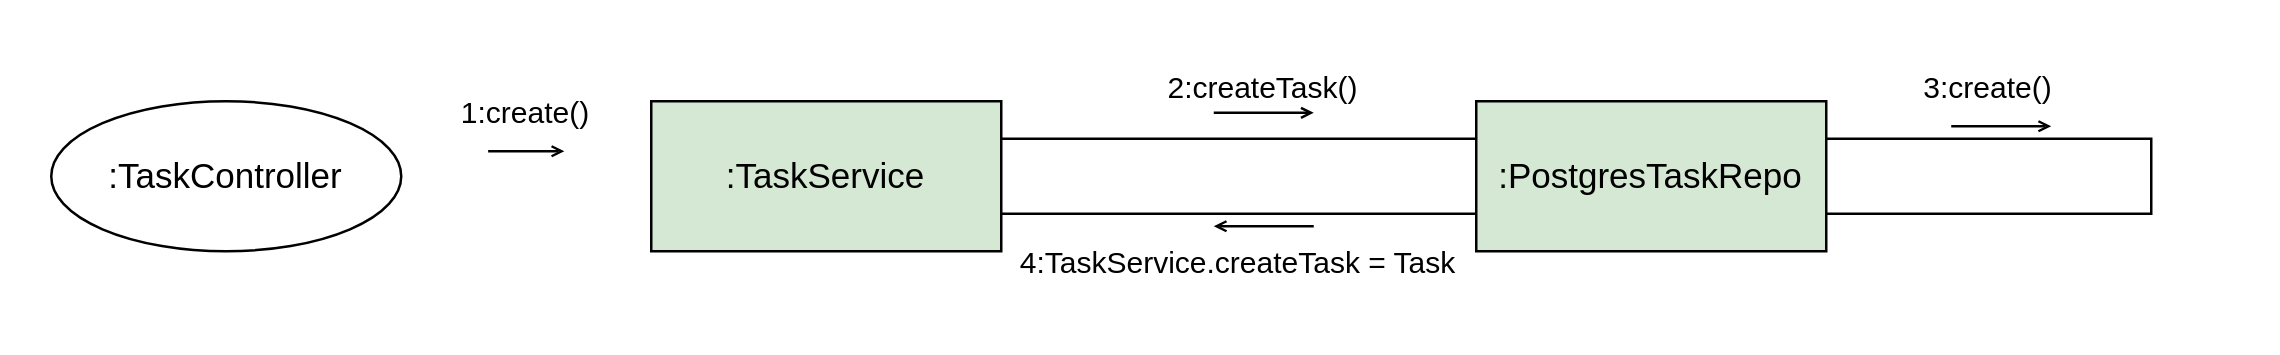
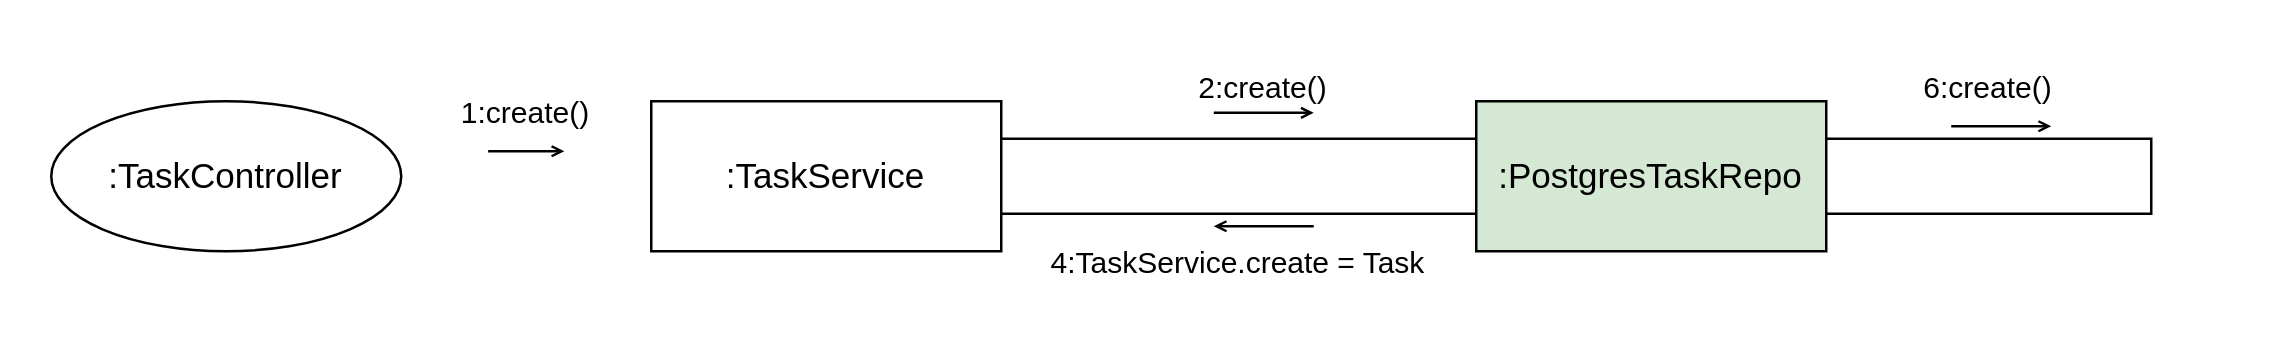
- <mxCell id="9" value="2:createTask()" style="text;html=1;strokeColor=none;fillColor=none;align=center;verticalAlign=middle;whiteSpace=wrap;rounded=0;" vertex="1" parent="1"><mxGeometry x="410" y="20" width="189.99" height="30" as="geometry" /></mxCell>
+ <mxCell id="9" value="2:create()" style="text;html=1;strokeColor=none;fillColor=none;align=center;verticalAlign=middle;whiteSpace=wrap;rounded=0;" vertex="1" parent="1"><mxGeometry x="410" y="20" width="189.99" height="30" as="geometry" /></mxCell>
- <mxCell id="14" value="3:create()" style="text;html=1;strokeColor=none;fillColor=none;align=center;verticalAlign=middle;whiteSpace=wrap;rounded=0;" vertex="1" parent="1"><mxGeometry x="700" y="20" width="189.99" height="30" as="geometry" /></mxCell>
+ <mxCell id="14" value="6:create()" style="text;html=1;strokeColor=none;fillColor=none;align=center;verticalAlign=middle;whiteSpace=wrap;rounded=0;" vertex="1" parent="1"><mxGeometry x="700" y="20" width="189.99" height="30" as="geometry" /></mxCell>
- <mxCell id="5" value="&lt;font style=&quot;font-size: 14px;&quot;&gt;:TaskService&lt;/font&gt;" style="rounded=0;whiteSpace=wrap;html=1;fillColor=#d5e8d4;" vertex="1" parent="1"><mxGeometry x="260" y="40" width="140" height="60" as="geometry" /></mxCell>
+ <mxCell id="5" value="&lt;font style=&quot;font-size: 14px;&quot;&gt;:TaskService&lt;/font&gt;" style="rounded=0;whiteSpace=wrap;html=1;" vertex="1" parent="1"><mxGeometry x="260" y="40" width="140" height="60" as="geometry" /></mxCell>
- <mxCell id="15" value="4:TaskService.createTask = Task" style="text;html=1;strokeColor=none;fillColor=none;align=center;verticalAlign=middle;whiteSpace=wrap;rounded=0;" vertex="1" parent="1"><mxGeometry x="400.01" y="90" width="189.99" height="30" as="geometry" /></mxCell>
+ <mxCell id="15" value="4:TaskService.create = Task" style="text;html=1;strokeColor=none;fillColor=none;align=center;verticalAlign=middle;whiteSpace=wrap;rounded=0;" vertex="1" parent="1"><mxGeometry x="400.01" y="90" width="189.99" height="30" as="geometry" /></mxCell>
